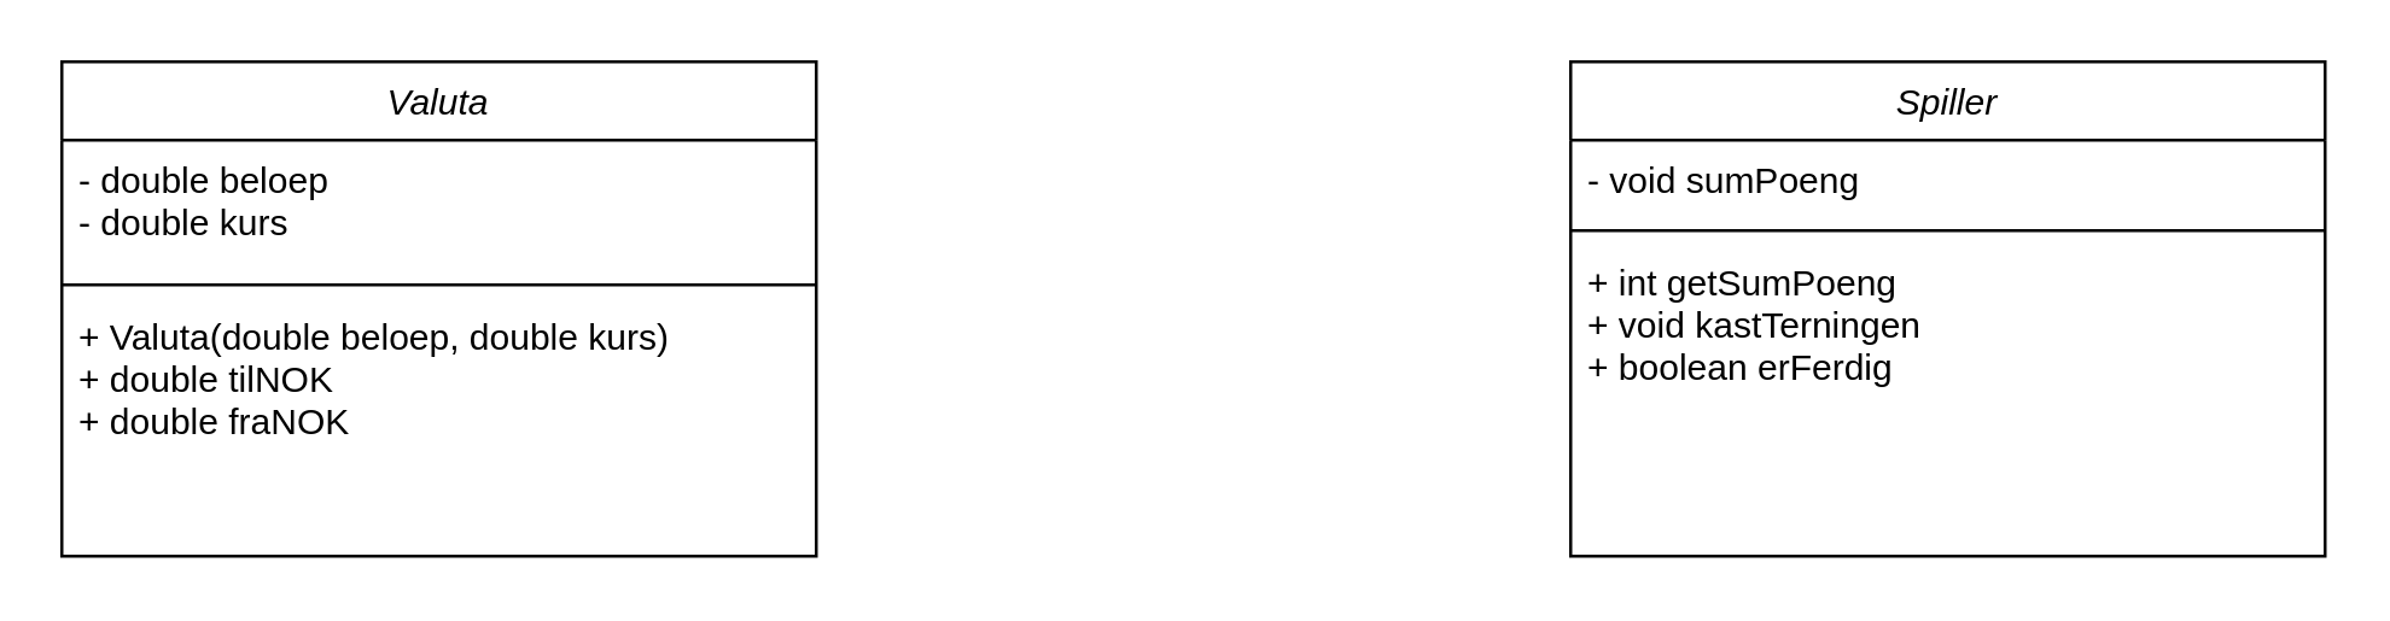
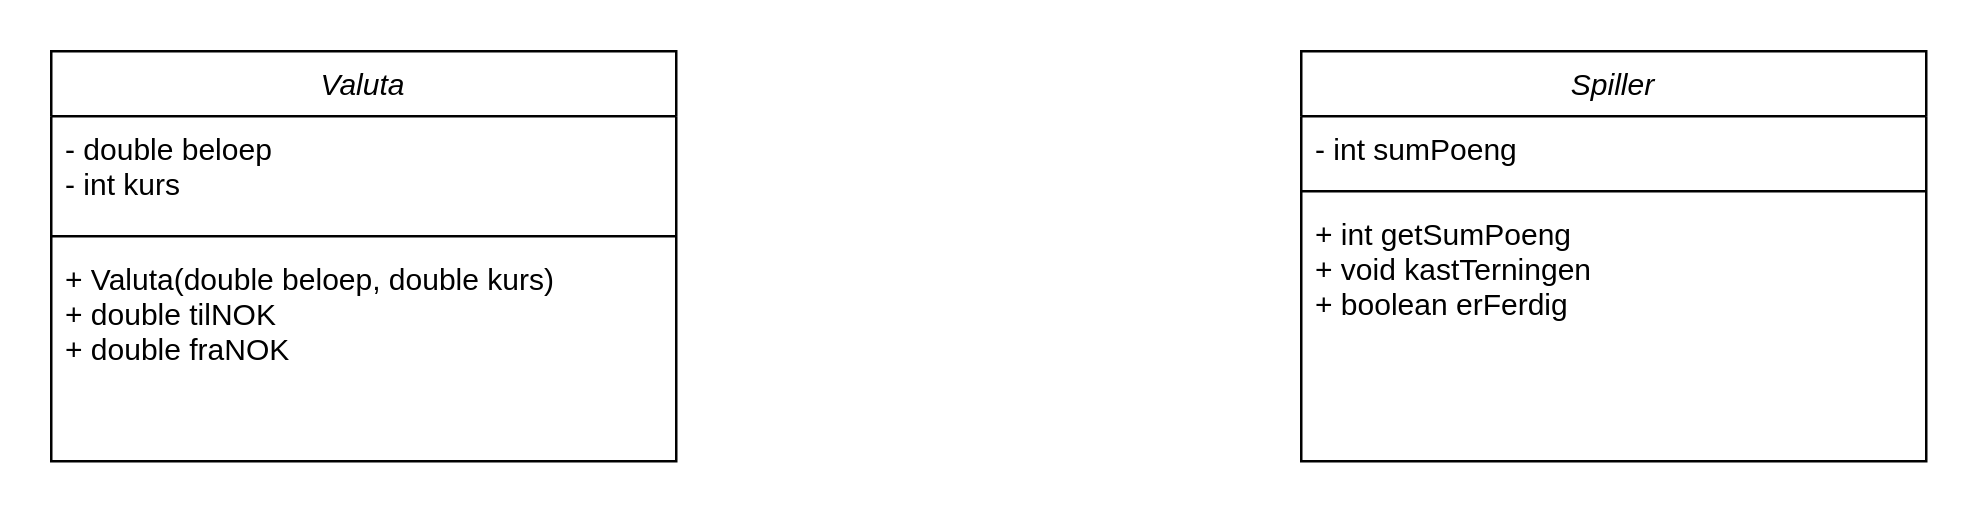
- <mxCell id="3" value="- double beloep &#10;- double kurs" style="text;align=left;verticalAlign=top;spacingLeft=4;spacingRight=4;overflow=hidden;rotatable=0;points=[[0,0.5],[1,0.5]];portConstraint=eastwest;" parent="2" vertex="1"><mxGeometry y="26" width="250" height="44" as="geometry" /></mxCell>
+ <mxCell id="3" value="- double beloep &#10;- int kurs" style="text;align=left;verticalAlign=top;spacingLeft=4;spacingRight=4;overflow=hidden;rotatable=0;points=[[0,0.5],[1,0.5]];portConstraint=eastwest;" parent="2" vertex="1"><mxGeometry y="26" width="250" height="44" as="geometry" /></mxCell>
- <mxCell id="7" value="- void sumPoeng" style="text;align=left;verticalAlign=top;spacingLeft=4;spacingRight=4;overflow=hidden;rotatable=0;points=[[0,0.5],[1,0.5]];portConstraint=eastwest;" vertex="1" parent="6"><mxGeometry y="26" width="250" height="26" as="geometry" /></mxCell>
+ <mxCell id="7" value="- int sumPoeng" style="text;align=left;verticalAlign=top;spacingLeft=4;spacingRight=4;overflow=hidden;rotatable=0;points=[[0,0.5],[1,0.5]];portConstraint=eastwest;" vertex="1" parent="6"><mxGeometry y="26" width="250" height="26" as="geometry" /></mxCell>
